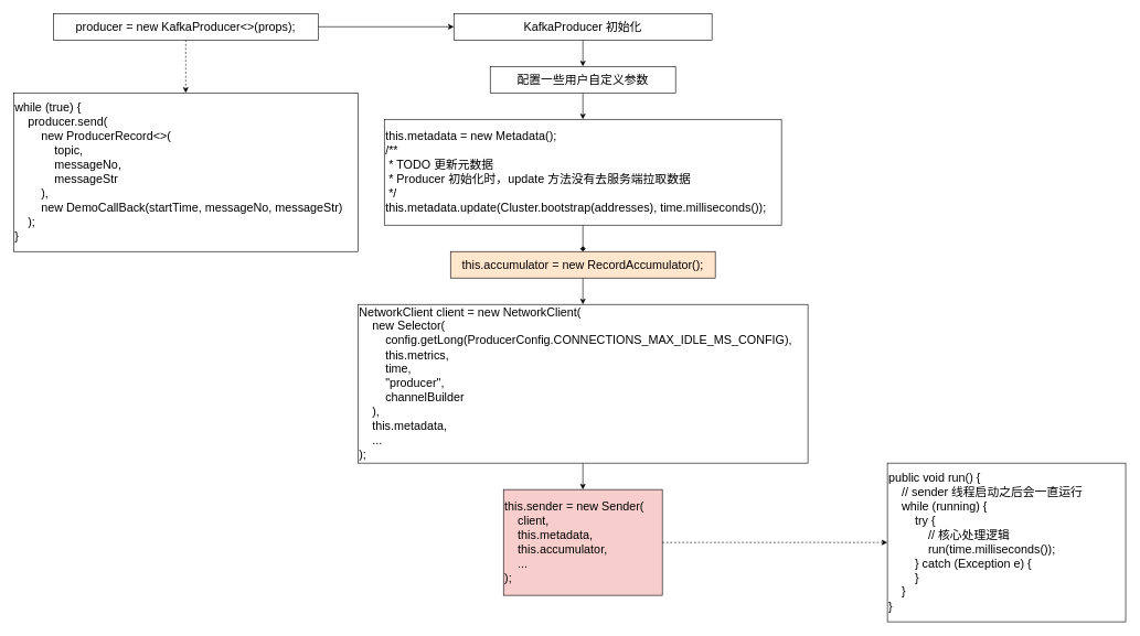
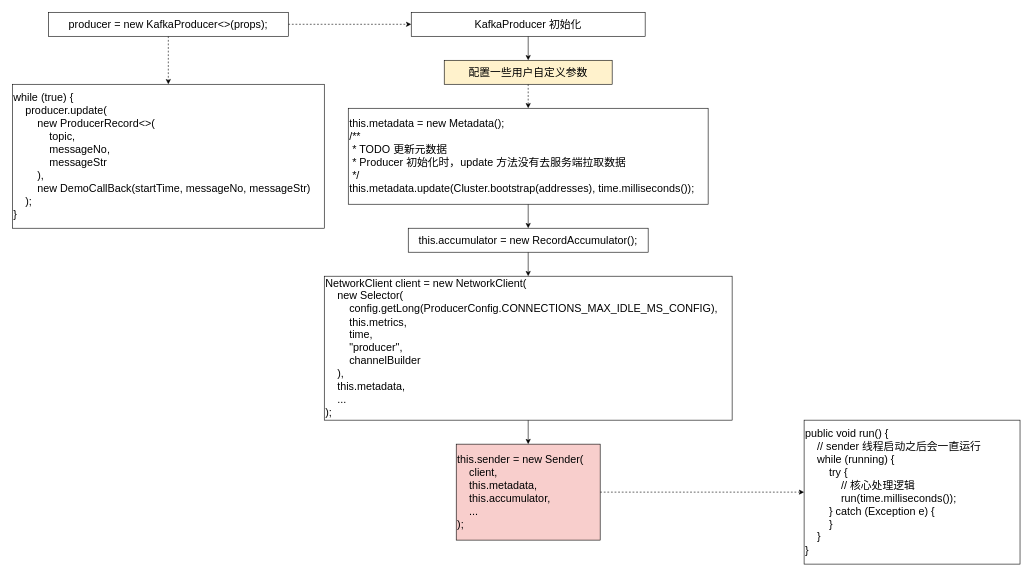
- <mxCell id="3" style="edgeStyle=orthogonalEdgeStyle;rounded=0;orthogonalLoop=1;jettySize=auto;html=1;entryX=0;entryY=0.5;entryDx=0;entryDy=0;dashed=0;" edge="1" parent="1" source="4" target="7"><mxGeometry relative="1" as="geometry" /></mxCell>
+ <mxCell id="3" style="edgeStyle=orthogonalEdgeStyle;rounded=0;orthogonalLoop=1;jettySize=auto;html=1;entryX=0;entryY=0.5;entryDx=0;entryDy=0;dashed=1;" edge="1" parent="1" source="4" target="7"><mxGeometry relative="1" as="geometry" /></mxCell>
- <mxCell id="9" value="&lt;font style=&quot;font-size: 18px&quot;&gt;配置一些用户自定义参数&lt;/font&gt;" style="rounded=0;whiteSpace=wrap;html=1;" vertex="1" parent="1"><mxGeometry x="740" y="100" width="280" height="40" as="geometry" /></mxCell>
+ <mxCell id="9" value="&lt;font style=&quot;font-size: 18px&quot;&gt;配置一些用户自定义参数&lt;/font&gt;" style="rounded=0;whiteSpace=wrap;html=1;fillColor=#fff2cc;" vertex="1" parent="1"><mxGeometry x="740" y="100" width="280" height="40" as="geometry" /></mxCell>
- <mxCell id="8" style="edgeStyle=orthogonalEdgeStyle;rounded=0;orthogonalLoop=1;jettySize=auto;html=1;" edge="1" parent="1" source="9" target="11"><mxGeometry relative="1" as="geometry" /></mxCell>
+ <mxCell id="8" style="edgeStyle=orthogonalEdgeStyle;rounded=0;orthogonalLoop=1;jettySize=auto;html=1;dashed=1;" edge="1" parent="1" source="9" target="11"><mxGeometry relative="1" as="geometry" /></mxCell>
- <mxCell id="5" value="&lt;div style=&quot;font-size: 18px&quot;&gt;&lt;font style=&quot;font-size: 18px&quot;&gt;while (true) {&lt;/font&gt;&lt;/div&gt;&lt;div style=&quot;font-size: 18px&quot;&gt;&lt;font style=&quot;font-size: 18px&quot;&gt;&amp;nbsp; &amp;nbsp; producer.send(&lt;/font&gt;&lt;/div&gt;&lt;div style=&quot;font-size: 18px&quot;&gt;&lt;font style=&quot;font-size: 18px&quot;&gt;&amp;nbsp; &amp;nbsp; &amp;nbsp; &amp;nbsp; new ProducerRecord&amp;lt;&amp;gt;(&lt;/font&gt;&lt;/div&gt;&lt;div style=&quot;font-size: 18px&quot;&gt;&lt;font style=&quot;font-size: 18px&quot;&gt;&amp;nbsp; &amp;nbsp; &amp;nbsp; &amp;nbsp; &amp;nbsp; &amp;nbsp; topic,&lt;/font&gt;&lt;/div&gt;&lt;div style=&quot;font-size: 18px&quot;&gt;&lt;font style=&quot;font-size: 18px&quot;&gt;&amp;nbsp; &amp;nbsp; &amp;nbsp; &amp;nbsp; &amp;nbsp; &amp;nbsp; messageNo,&lt;/font&gt;&lt;/div&gt;&lt;div style=&quot;font-size: 18px&quot;&gt;&lt;font style=&quot;font-size: 18px&quot;&gt;&amp;nbsp; &amp;nbsp; &amp;nbsp; &amp;nbsp; &amp;nbsp; &amp;nbsp; messageStr&lt;/font&gt;&lt;/div&gt;&lt;div style=&quot;font-size: 18px&quot;&gt;&lt;font style=&quot;font-size: 18px&quot;&gt;&amp;nbsp; &amp;nbsp; &amp;nbsp; &amp;nbsp; ),&lt;/font&gt;&lt;/div&gt;&lt;div style=&quot;font-size: 18px&quot;&gt;&lt;font style=&quot;font-size: 18px&quot;&gt;&amp;nbsp; &amp;nbsp; &amp;nbsp; &amp;nbsp; new DemoCallBack(startTime, messageNo, messageStr)&lt;/font&gt;&lt;/div&gt;&lt;div style=&quot;font-size: 18px&quot;&gt;&lt;font style=&quot;font-size: 18px&quot;&gt;&amp;nbsp; &amp;nbsp; );&lt;/font&gt;&lt;/div&gt;&lt;div style=&quot;font-size: 18px&quot;&gt;&lt;font style=&quot;font-size: 18px&quot;&gt;}&lt;/font&gt;&lt;/div&gt;" style="rounded=0;whiteSpace=wrap;html=1;align=left;" vertex="1" parent="1"><mxGeometry x="20" y="140" width="520" height="240" as="geometry" /></mxCell>
+ <mxCell id="5" value="&lt;div style=&quot;font-size: 18px&quot;&gt;&lt;font style=&quot;font-size: 18px&quot;&gt;while (true) {&lt;/font&gt;&lt;/div&gt;&lt;div style=&quot;font-size: 18px&quot;&gt;&lt;font style=&quot;font-size: 18px&quot;&gt;&amp;nbsp; &amp;nbsp; producer.update(&lt;/font&gt;&lt;/div&gt;&lt;div style=&quot;font-size: 18px&quot;&gt;&lt;font style=&quot;font-size: 18px&quot;&gt;&amp;nbsp; &amp;nbsp; &amp;nbsp; &amp;nbsp; new ProducerRecord&amp;lt;&amp;gt;(&lt;/font&gt;&lt;/div&gt;&lt;div style=&quot;font-size: 18px&quot;&gt;&lt;font style=&quot;font-size: 18px&quot;&gt;&amp;nbsp; &amp;nbsp; &amp;nbsp; &amp;nbsp; &amp;nbsp; &amp;nbsp; topic,&lt;/font&gt;&lt;/div&gt;&lt;div style=&quot;font-size: 18px&quot;&gt;&lt;font style=&quot;font-size: 18px&quot;&gt;&amp;nbsp; &amp;nbsp; &amp;nbsp; &amp;nbsp; &amp;nbsp; &amp;nbsp; messageNo,&lt;/font&gt;&lt;/div&gt;&lt;div style=&quot;font-size: 18px&quot;&gt;&lt;font style=&quot;font-size: 18px&quot;&gt;&amp;nbsp; &amp;nbsp; &amp;nbsp; &amp;nbsp; &amp;nbsp; &amp;nbsp; messageStr&lt;/font&gt;&lt;/div&gt;&lt;div style=&quot;font-size: 18px&quot;&gt;&lt;font style=&quot;font-size: 18px&quot;&gt;&amp;nbsp; &amp;nbsp; &amp;nbsp; &amp;nbsp; ),&lt;/font&gt;&lt;/div&gt;&lt;div style=&quot;font-size: 18px&quot;&gt;&lt;font style=&quot;font-size: 18px&quot;&gt;&amp;nbsp; &amp;nbsp; &amp;nbsp; &amp;nbsp; new DemoCallBack(startTime, messageNo, messageStr)&lt;/font&gt;&lt;/div&gt;&lt;div style=&quot;font-size: 18px&quot;&gt;&lt;font style=&quot;font-size: 18px&quot;&gt;&amp;nbsp; &amp;nbsp; );&lt;/font&gt;&lt;/div&gt;&lt;div style=&quot;font-size: 18px&quot;&gt;&lt;font style=&quot;font-size: 18px&quot;&gt;}&lt;/font&gt;&lt;/div&gt;" style="rounded=0;whiteSpace=wrap;html=1;align=left;" vertex="1" parent="1"><mxGeometry x="20" y="140" width="520" height="240" as="geometry" /></mxCell>
- <mxCell id="10" style="edgeStyle=orthogonalEdgeStyle;rounded=0;orthogonalLoop=1;jettySize=auto;html=1;endArrow=diamond;" edge="1" parent="1" source="11" target="13"><mxGeometry relative="1" as="geometry" /></mxCell>
+ <mxCell id="10" style="edgeStyle=orthogonalEdgeStyle;rounded=0;orthogonalLoop=1;jettySize=auto;html=1;" edge="1" parent="1" source="11" target="13"><mxGeometry relative="1" as="geometry" /></mxCell>
- <mxCell id="13" value="&lt;font style=&quot;font-size: 18px&quot;&gt;this.accumulator = new RecordAccumulator();&lt;/font&gt;" style="rounded=0;whiteSpace=wrap;html=1;fillColor=#ffe6cc;" vertex="1" parent="1"><mxGeometry x="680" y="380" width="400" height="40" as="geometry" /></mxCell>
+ <mxCell id="13" value="&lt;font style=&quot;font-size: 18px&quot;&gt;this.accumulator = new RecordAccumulator();&lt;/font&gt;" style="rounded=0;whiteSpace=wrap;html=1;" vertex="1" parent="1"><mxGeometry x="680" y="380" width="400" height="40" as="geometry" /></mxCell>
